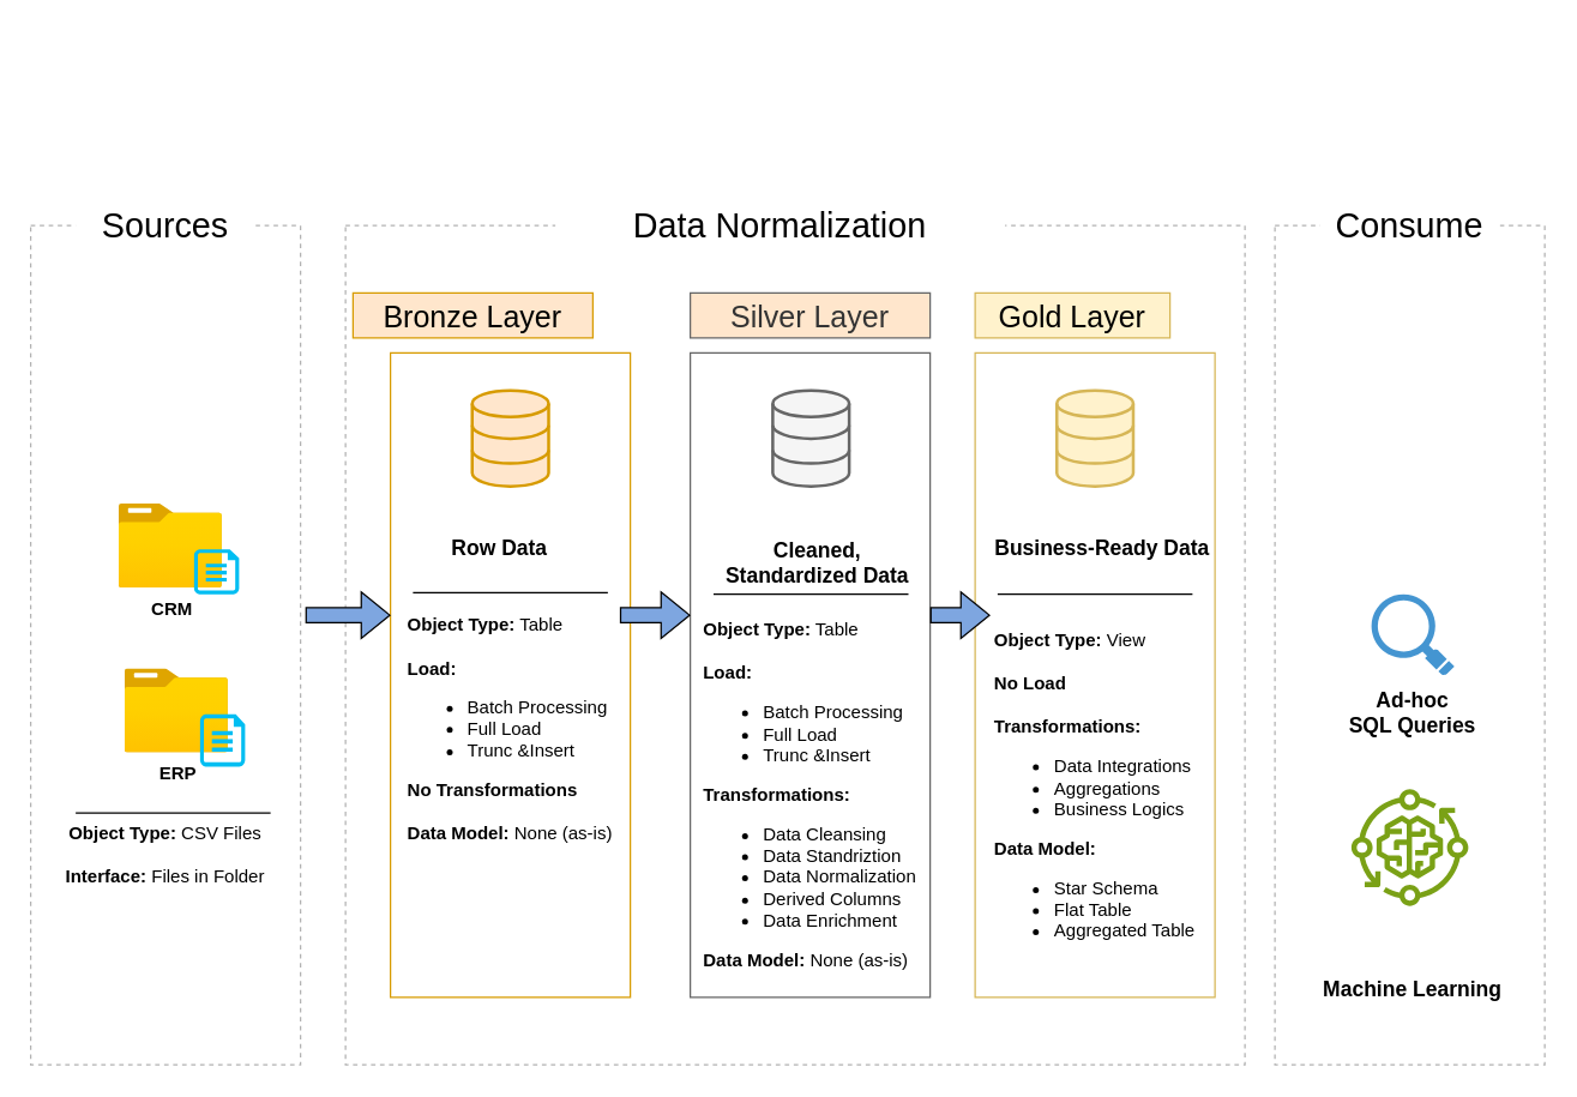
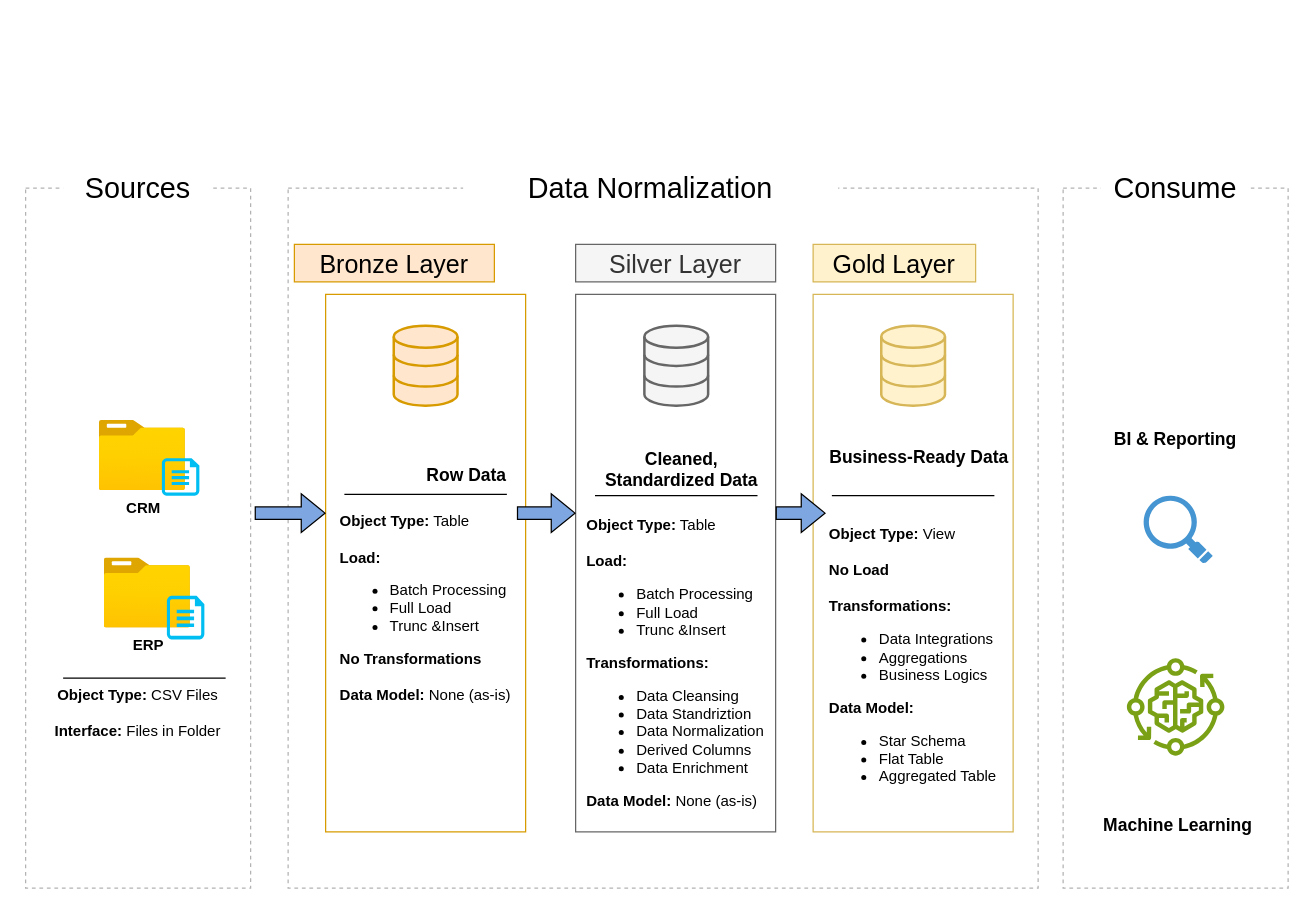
- <mxCell id="10" value="Silver Layer" style="rounded=0;whiteSpace=wrap;html=1;fillColor=#ffe6cc;strokeColor=#666666;fontSize=20;fontColor=#333333;" vertex="1" parent="1"><mxGeometry x="460" y="195" width="160" height="30" as="geometry" /></mxCell>
+ <mxCell id="10" value="Silver Layer" style="rounded=0;whiteSpace=wrap;html=1;fillColor=#f5f5f5;strokeColor=#666666;fontSize=20;fontColor=#333333;" vertex="1" parent="1"><mxGeometry x="460" y="195" width="160" height="30" as="geometry" /></mxCell>
+ <mxCell id="36" value="&lt;font style=&quot;font-size: 14px;&quot;&gt;&lt;b&gt;BI &amp;amp; Reporting&lt;/b&gt;&lt;/font&gt;" style="text;html=1;align=center;verticalAlign=middle;whiteSpace=wrap;rounded=0;" vertex="1" parent="1"><mxGeometry x="865" y="336" width="150" height="30" as="geometry" /></mxCell>
- <mxCell id="26" value="&lt;font style=&quot;font-size: 14px;&quot;&gt;&lt;b&gt;Row Data&lt;/b&gt;&lt;/font&gt;" style="text;html=1;align=center;verticalAlign=middle;whiteSpace=wrap;rounded=0;" vertex="1" parent="1"><mxGeometry x="300" y="350" width="65.5" height="30" as="geometry" /></mxCell>
+ <mxCell id="26" value="&lt;font style=&quot;font-size: 14px;&quot;&gt;&lt;b&gt;Row Data&lt;/b&gt;&lt;/font&gt;" style="text;html=1;align=center;verticalAlign=middle;whiteSpace=wrap;rounded=0;" vertex="1" parent="1"><mxGeometry x="340" y="365" width="65.5" height="30" as="geometry" /></mxCell>
- <mxCell id="38" value="&lt;font style=&quot;font-size: 14px;&quot;&gt;&lt;b&gt;Ad-hoc&lt;/b&gt;&lt;/font&gt;&lt;div&gt;&lt;font style=&quot;font-size: 14px;&quot;&gt;&lt;b&gt;SQL Queries&lt;/b&gt;&lt;/font&gt;&lt;/div&gt;" style="text;html=1;align=center;verticalAlign=middle;whiteSpace=wrap;rounded=0;" vertex="1" parent="1"><mxGeometry x="867" y="460" width="150" height="30" as="geometry" /></mxCell>
